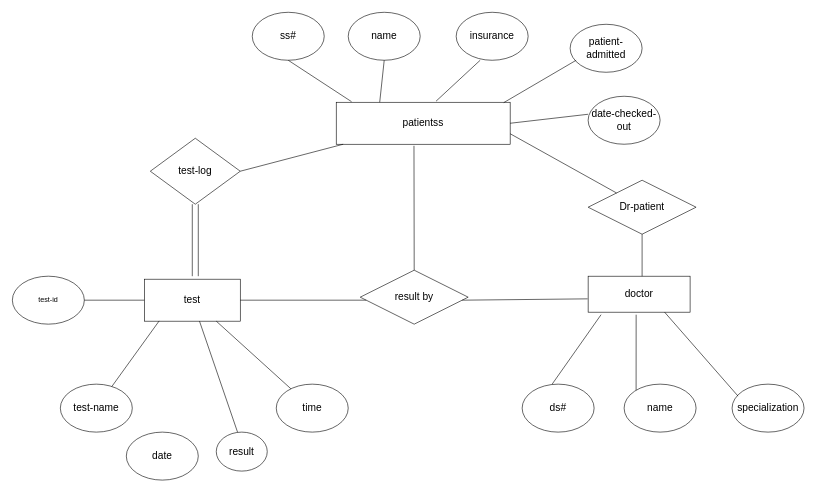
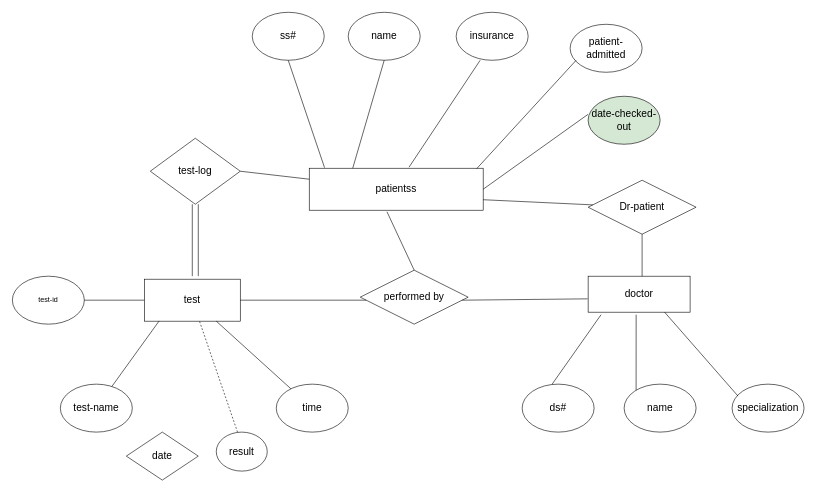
- <mxCell id="14" value="date-checked-out" style="ellipse;whiteSpace=wrap;html=1;fontSize=17;" vertex="1" parent="1"><mxGeometry x="980" y="160" width="120" height="80" as="geometry" /></mxCell>
+ <mxCell id="14" value="date-checked-out" style="ellipse;whiteSpace=wrap;html=1;fontSize=17;fillColor=#d5e8d4;" vertex="1" parent="1"><mxGeometry x="980" y="160" width="120" height="80" as="geometry" /></mxCell>
- <mxCell id="10" value="patientss" style="rounded=0;whiteSpace=wrap;html=1;fontSize=17;" vertex="1" parent="1"><mxGeometry x="560" y="170" width="290" height="70" as="geometry" /></mxCell>
+ <mxCell id="10" value="patientss" style="rounded=0;whiteSpace=wrap;html=1;fontSize=17;" vertex="1" parent="1"><mxGeometry x="515" y="280" width="290" height="70" as="geometry" /></mxCell>
- <mxCell id="9" value="result by" style="rhombus;whiteSpace=wrap;html=1;fontSize=17;" vertex="1" parent="1"><mxGeometry x="600" y="450" width="180" height="90" as="geometry" /></mxCell>
+ <mxCell id="9" value="performed by" style="rhombus;whiteSpace=wrap;html=1;fontSize=17;" vertex="1" parent="1"><mxGeometry x="600" y="450" width="180" height="90" as="geometry" /></mxCell>
- <mxCell id="26" value="" style="endArrow=none;html=1;rounded=0;exitX=0.417;exitY=0;exitDx=0;exitDy=0;exitPerimeter=0;fontSize=17;" edge="1" parent="1" source="8" target="3"><mxGeometry width="50" height="50" relative="1" as="geometry"><mxPoint x="340" y="590" as="sourcePoint" /><mxPoint x="390" y="540" as="targetPoint" /></mxGeometry></mxCell>
+ <mxCell id="26" value="" style="endArrow=none;html=1;rounded=0;exitX=0.417;exitY=0;exitDx=0;exitDy=0;exitPerimeter=0;fontSize=17;dashed=1;" edge="1" parent="1" source="8" target="3"><mxGeometry width="50" height="50" relative="1" as="geometry"><mxPoint x="340" y="590" as="sourcePoint" /><mxPoint x="390" y="540" as="targetPoint" /></mxGeometry></mxCell>
- <mxCell id="7" value="date" style="ellipse;whiteSpace=wrap;html=1;fontSize=17;" vertex="1" parent="1"><mxGeometry x="210" y="720" width="120" height="80" as="geometry" /></mxCell>
+ <mxCell id="7" value="date" style="rhombus;whiteSpace=wrap;html=1;fontSize=17;" vertex="1" parent="1"><mxGeometry x="210" y="720" width="120" height="80" as="geometry" /></mxCell>
